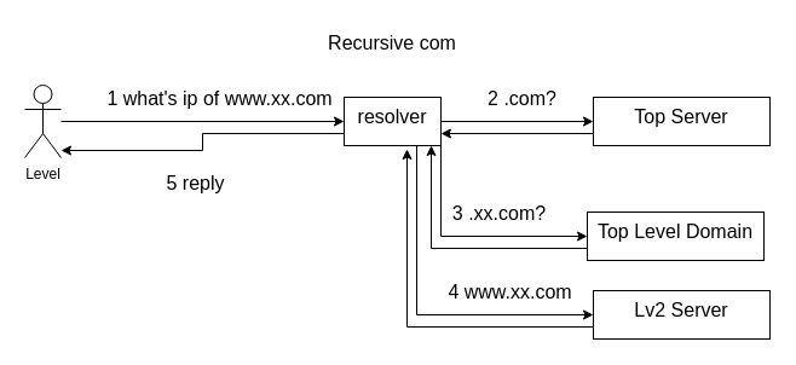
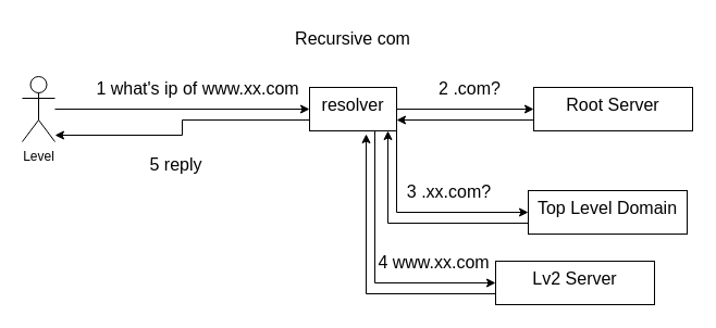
- <mxCell id="15" value="Top Server" style="whiteSpace=wrap;html=1;verticalAlign=top;fontSize=16;" vertex="1" parent="1"><mxGeometry x="490" y="80" width="146" height="40" as="geometry" /></mxCell>
+ <mxCell id="15" value="Root Server" style="whiteSpace=wrap;html=1;verticalAlign=top;fontSize=16;" vertex="1" parent="1"><mxGeometry x="490" y="80" width="146" height="40" as="geometry" /></mxCell>
- <mxCell id="19" value="Lv2 Server" style="whiteSpace=wrap;html=1;verticalAlign=top;fontSize=16;" vertex="1" parent="1"><mxGeometry x="490" y="240" width="146" height="40" as="geometry" /></mxCell>
+ <mxCell id="19" value="Lv2 Server" style="whiteSpace=wrap;html=1;verticalAlign=top;fontSize=16;" vertex="1" parent="1"><mxGeometry x="455" y="240" width="146" height="40" as="geometry" /></mxCell>
